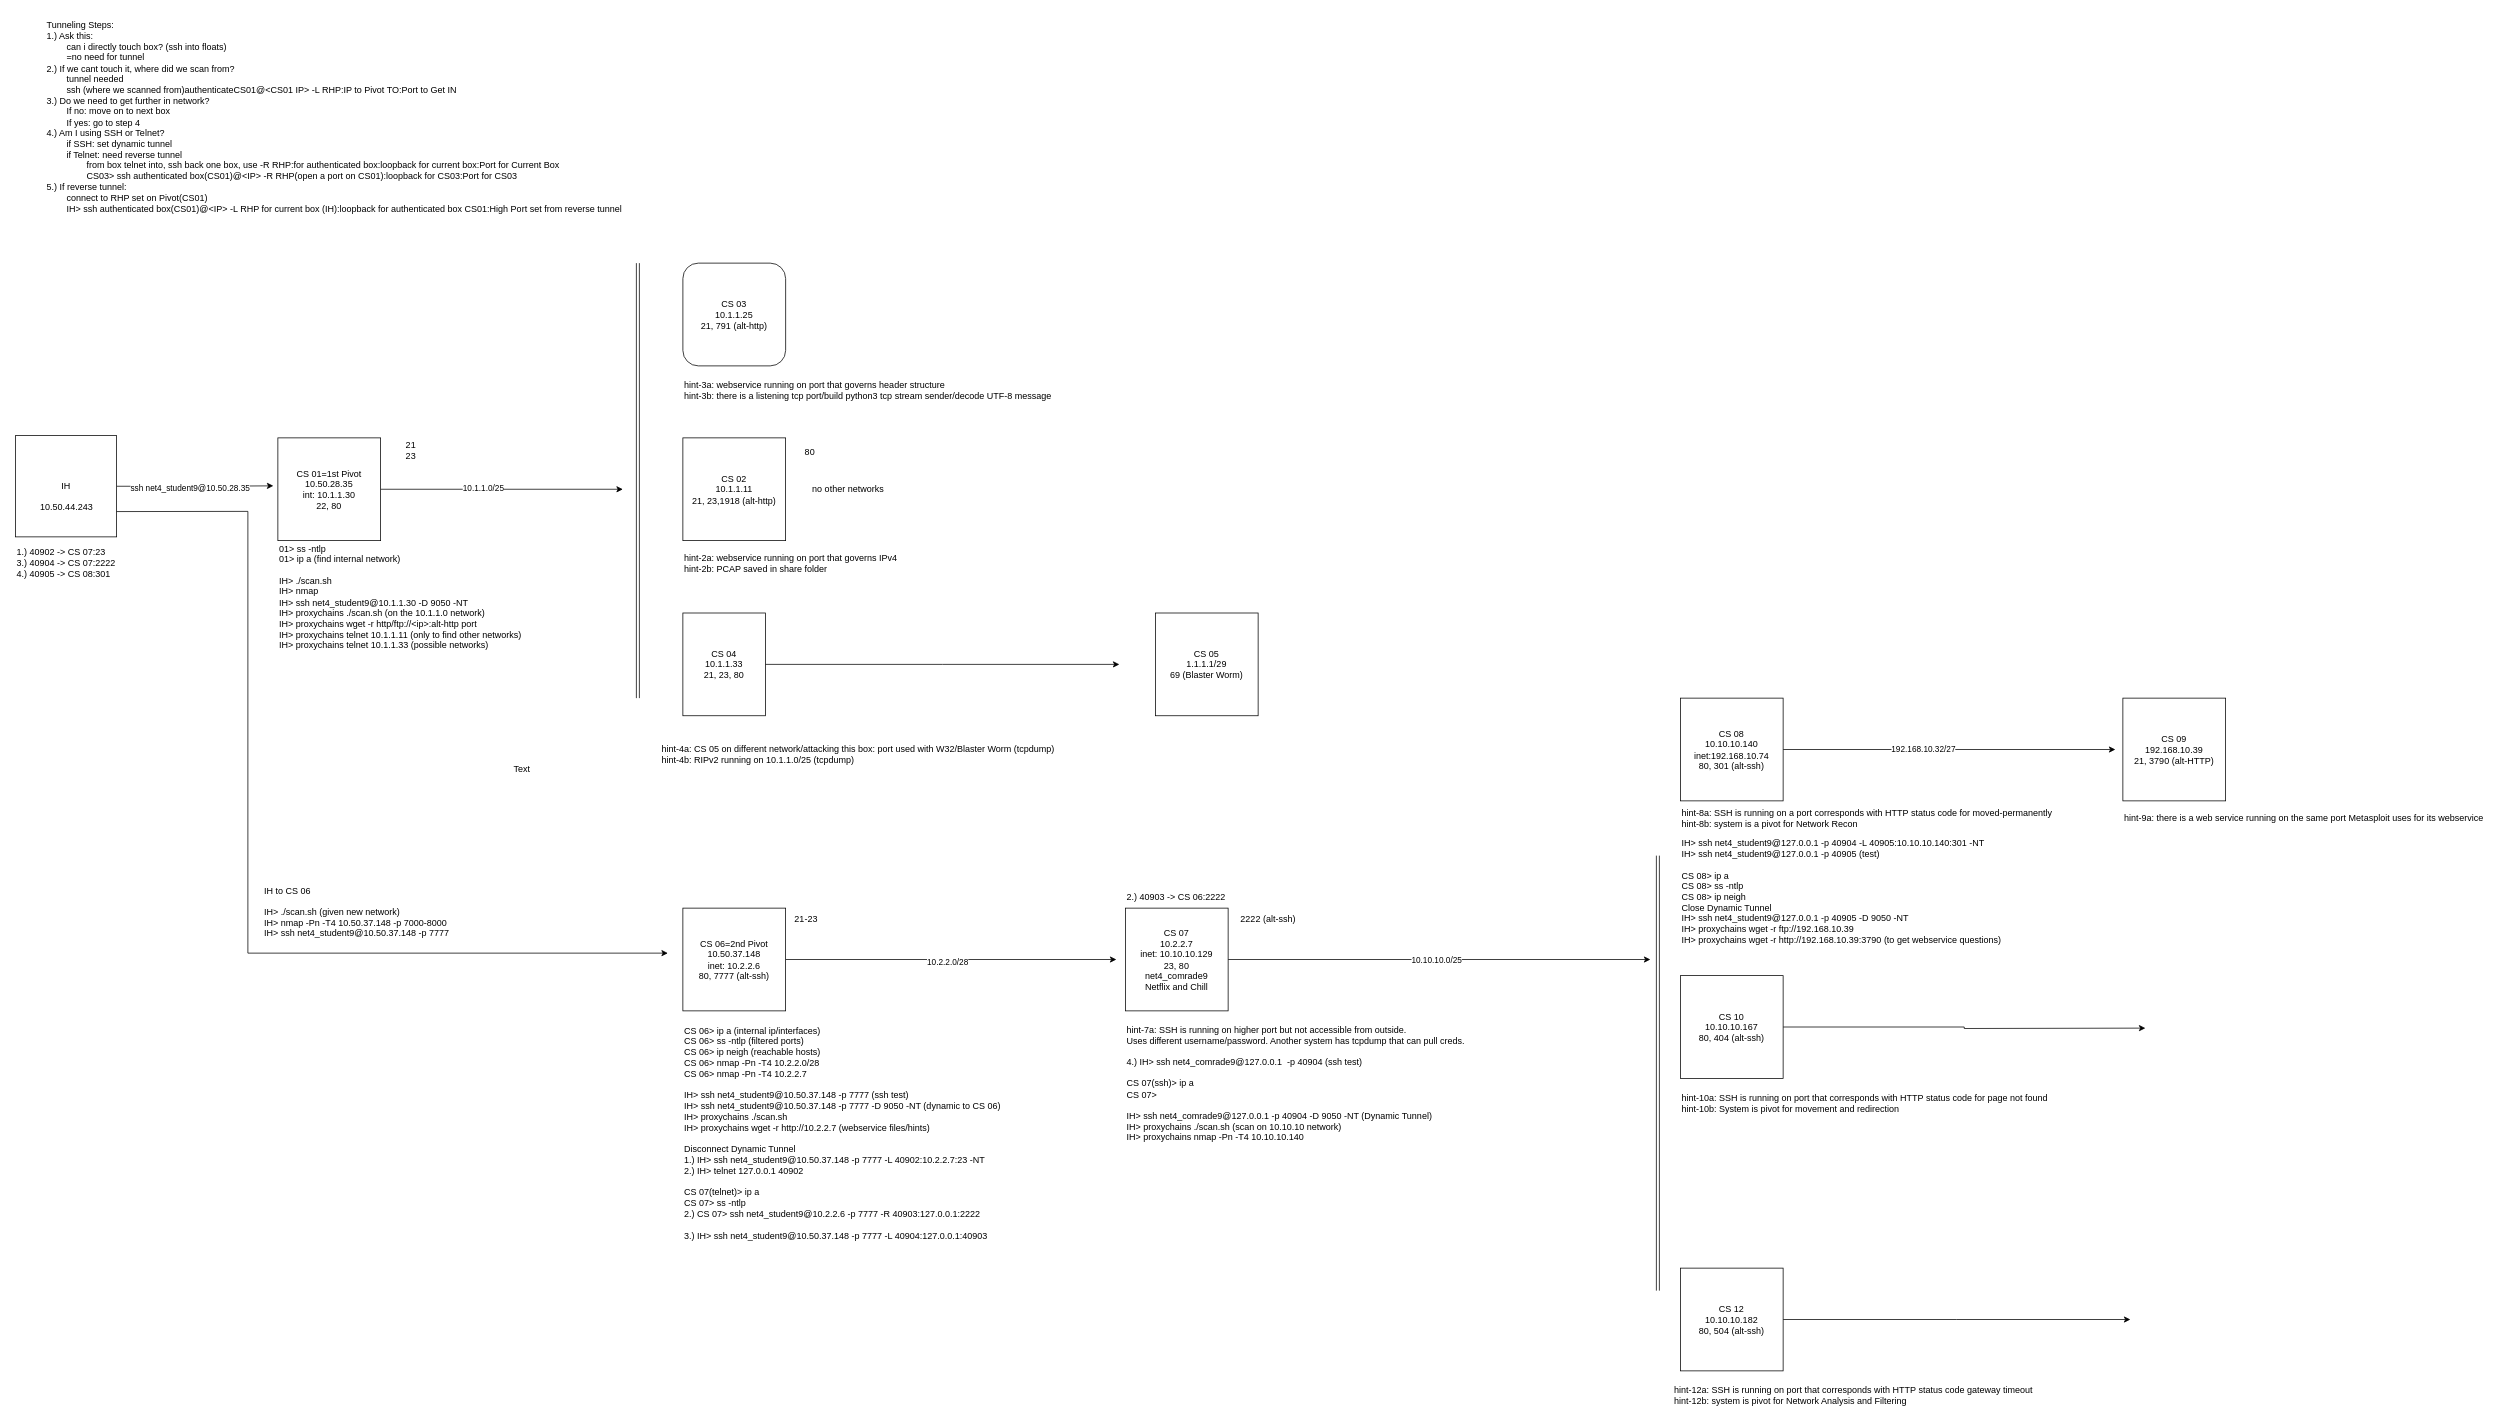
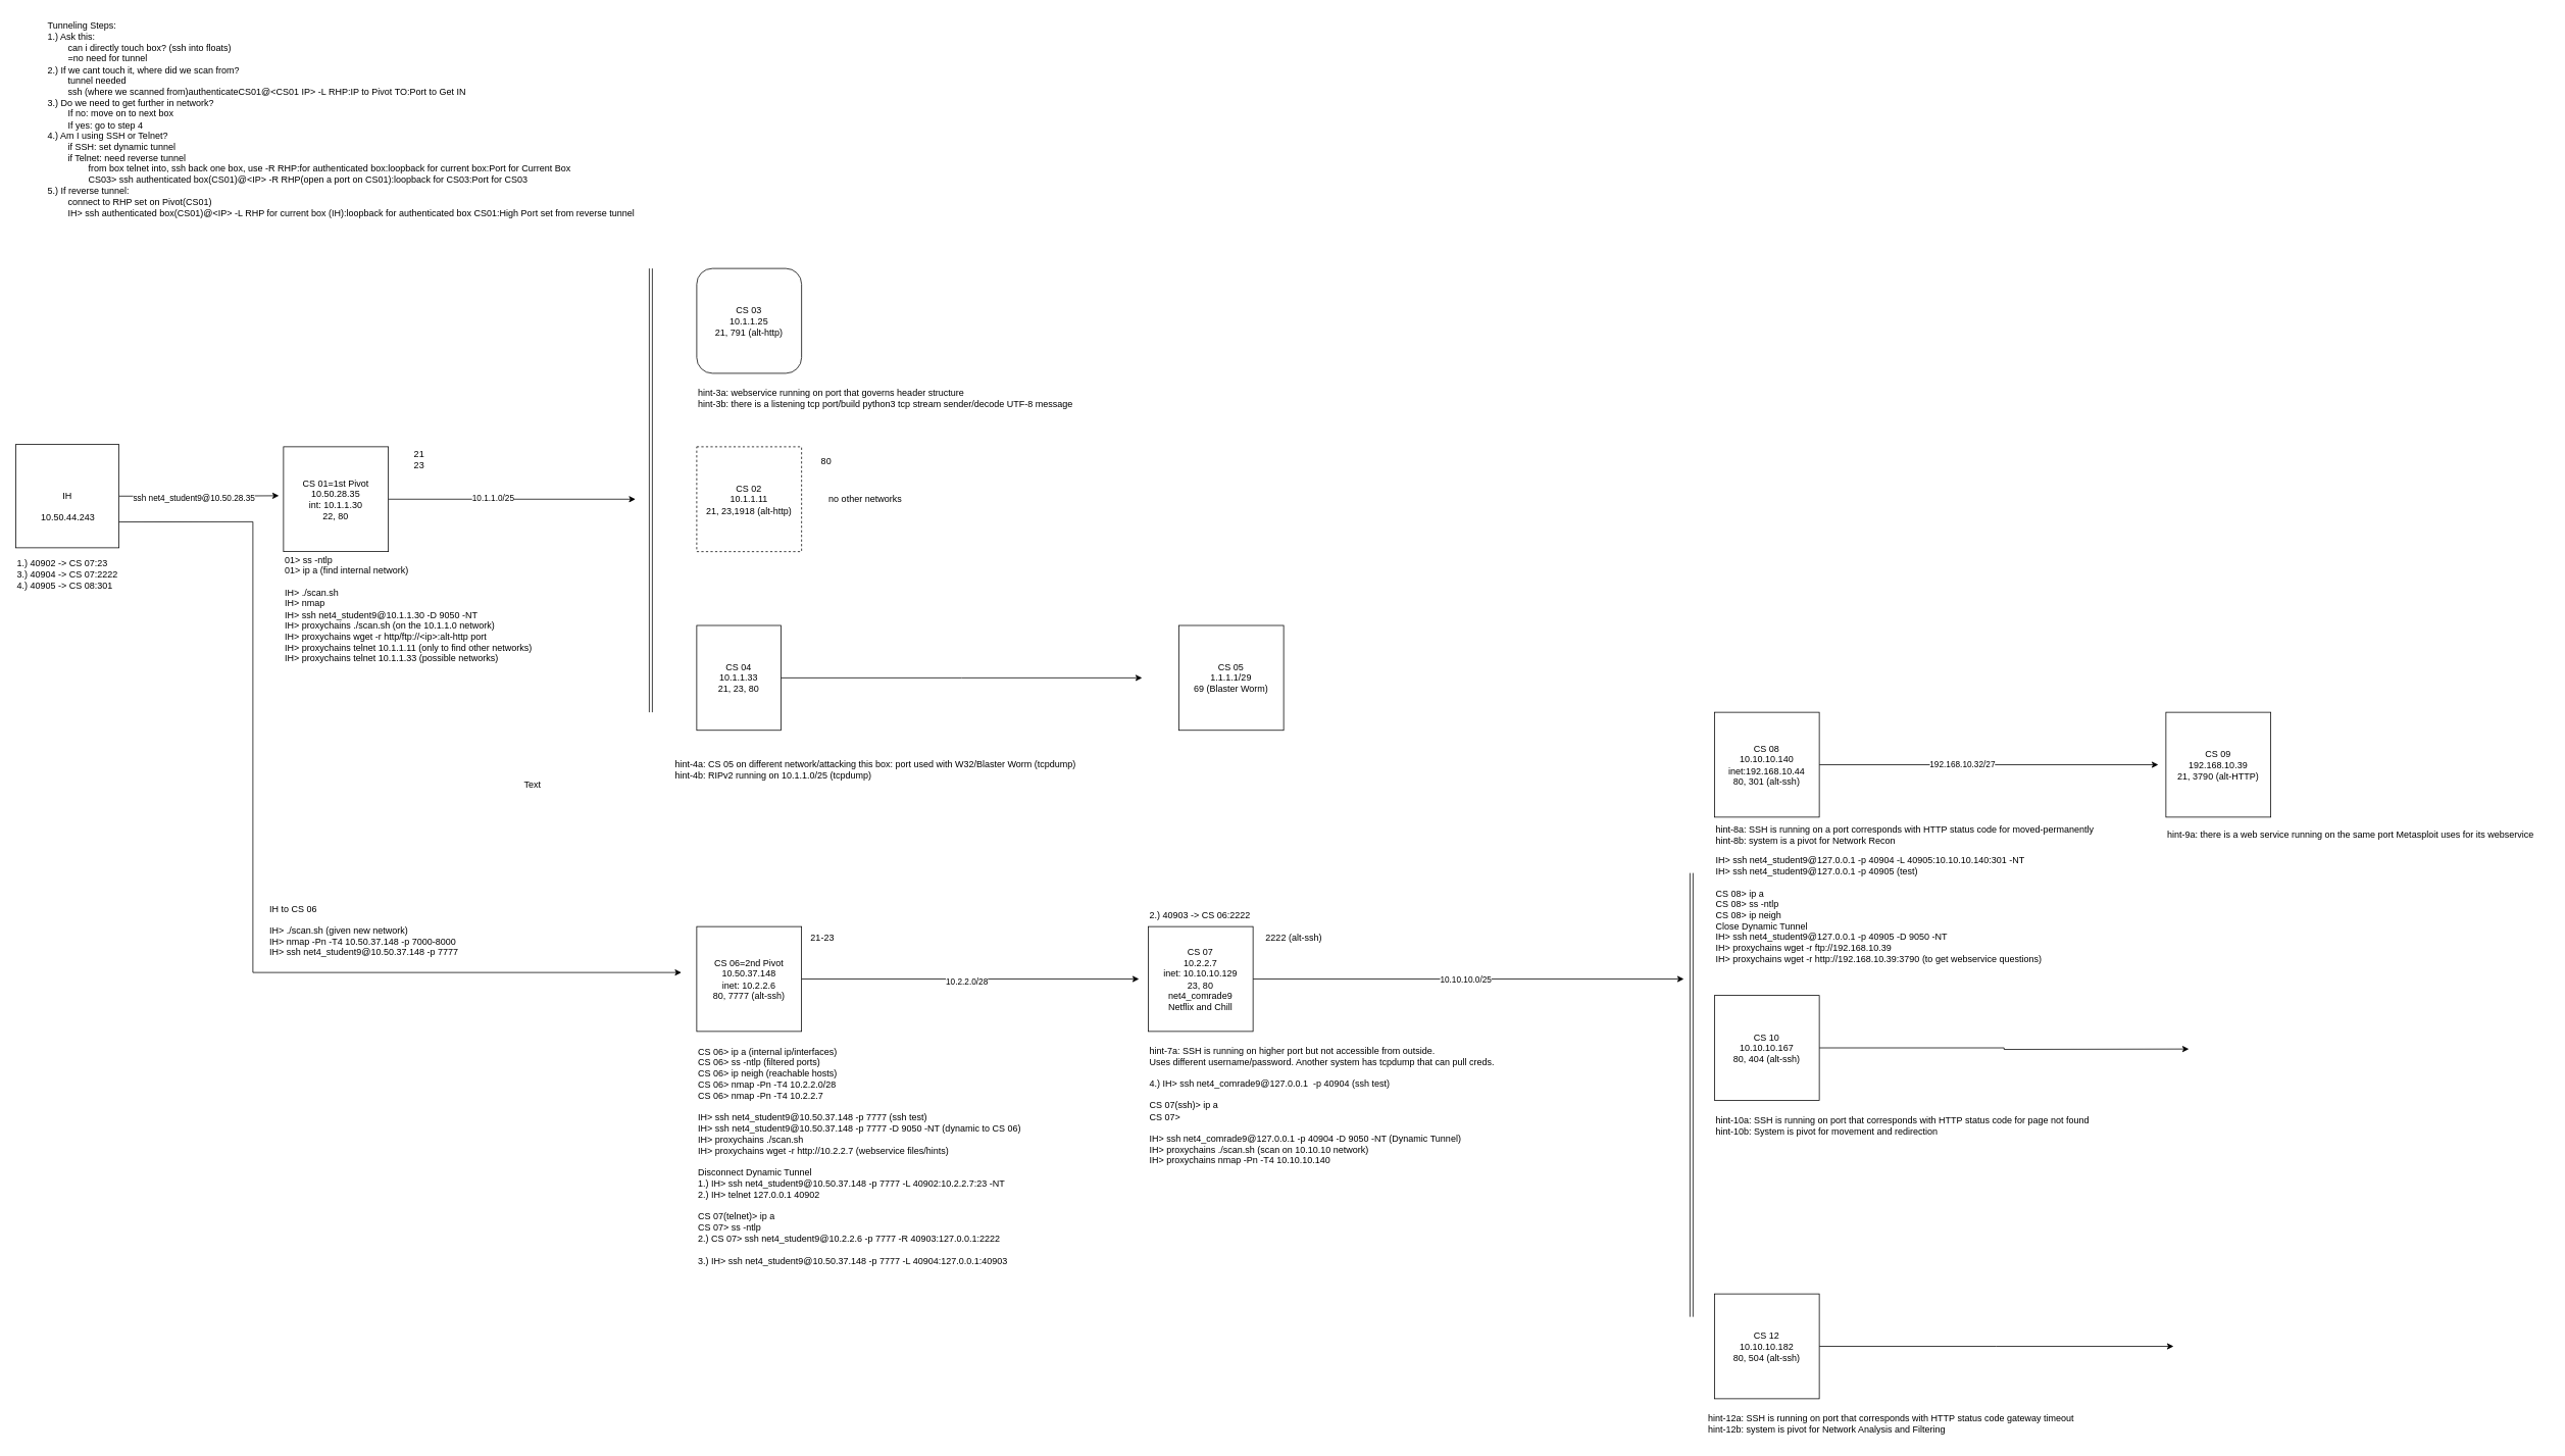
- <mxCell id="14" value="CS 02&lt;br&gt;10.1.1.11&lt;br&gt;21, 23,1918 (alt-http)" style="whiteSpace=wrap;html=1;aspect=fixed;" vertex="1" parent="1"><mxGeometry x="910" y="583" width="137" height="137" as="geometry" /></mxCell>
+ <mxCell id="14" value="CS 02&lt;br&gt;10.1.1.11&lt;br&gt;21, 23,1918 (alt-http)" style="whiteSpace=wrap;html=1;aspect=fixed;dashed=1;" vertex="1" parent="1"><mxGeometry x="910" y="583" width="137" height="137" as="geometry" /></mxCell>
- <mxCell id="17" value="hint-2a: webservice running on port that governs IPv4&lt;br&gt;hint-2b: PCAP saved in share folder" style="text;html=1;align=left;verticalAlign=middle;resizable=0;points=[];autosize=1;strokeColor=none;fillColor=none;" vertex="1" parent="1"><mxGeometry x="910" y="730" width="310" height="40" as="geometry" /></mxCell>
- <mxCell id="41" value="CS 08&lt;br&gt;10.10.10.140&lt;br&gt;inet:192.168.10.74&lt;br&gt;80, 301 (alt-ssh)" style="whiteSpace=wrap;html=1;aspect=fixed;" vertex="1" parent="1"><mxGeometry x="2240" y="930" width="137" height="137" as="geometry" /></mxCell>
+ <mxCell id="41" value="CS 08&lt;br&gt;10.10.10.140&lt;br&gt;inet:192.168.10.44&lt;br&gt;80, 301 (alt-ssh)" style="whiteSpace=wrap;html=1;aspect=fixed;" vertex="1" parent="1"><mxGeometry x="2240" y="930" width="137" height="137" as="geometry" /></mxCell>
